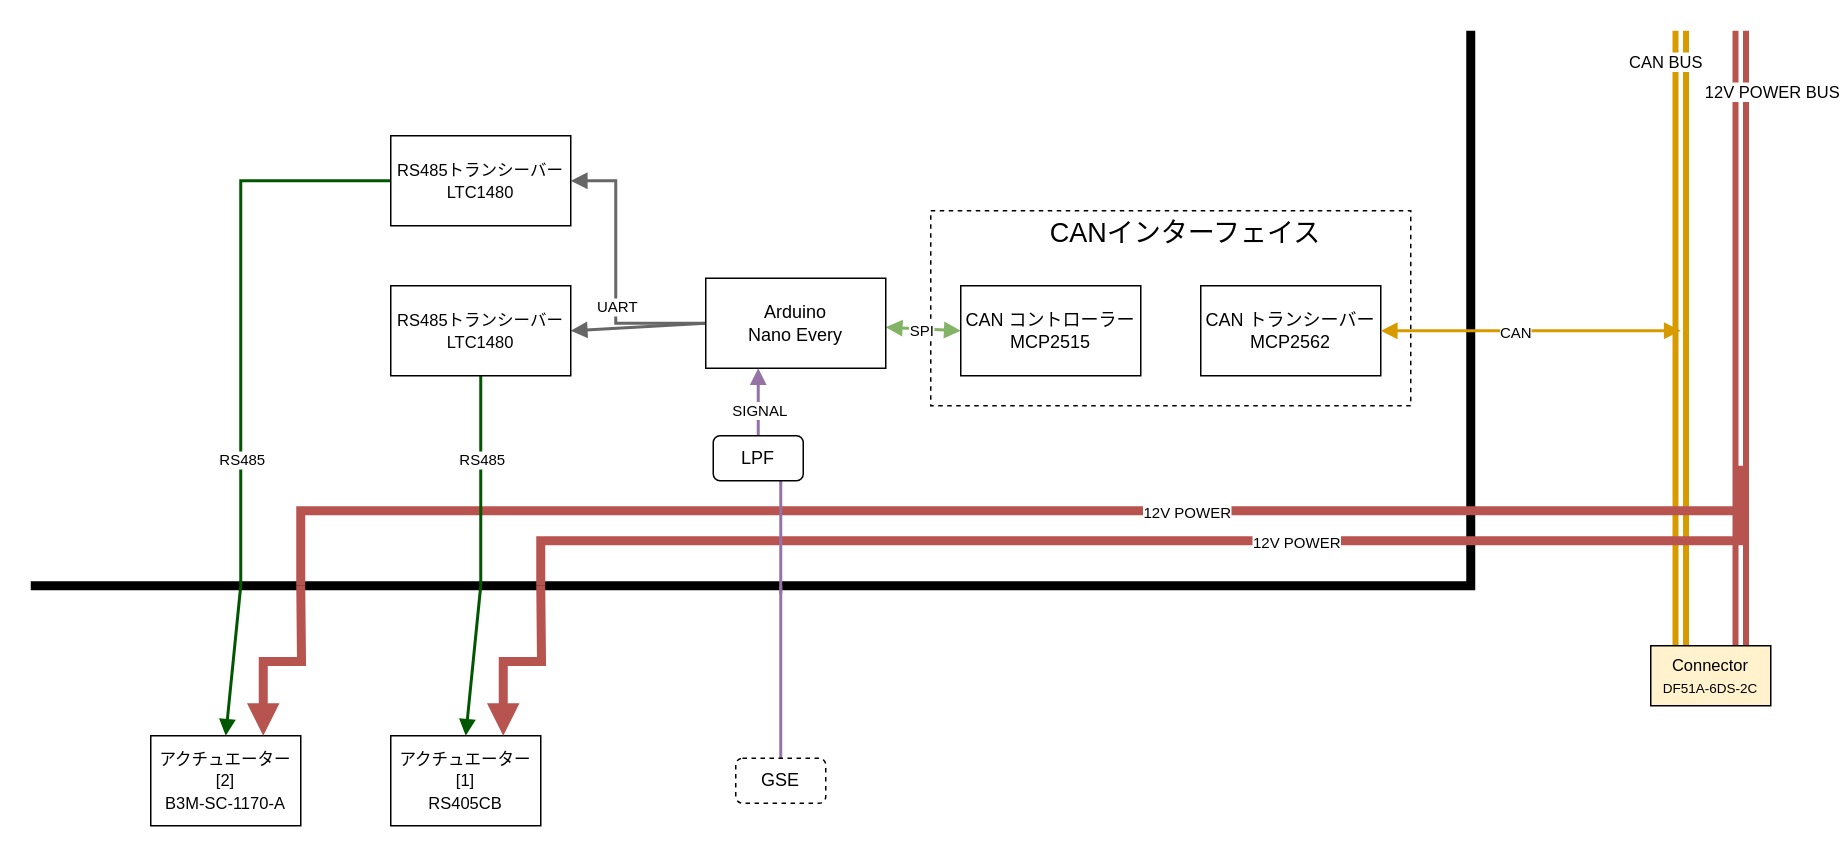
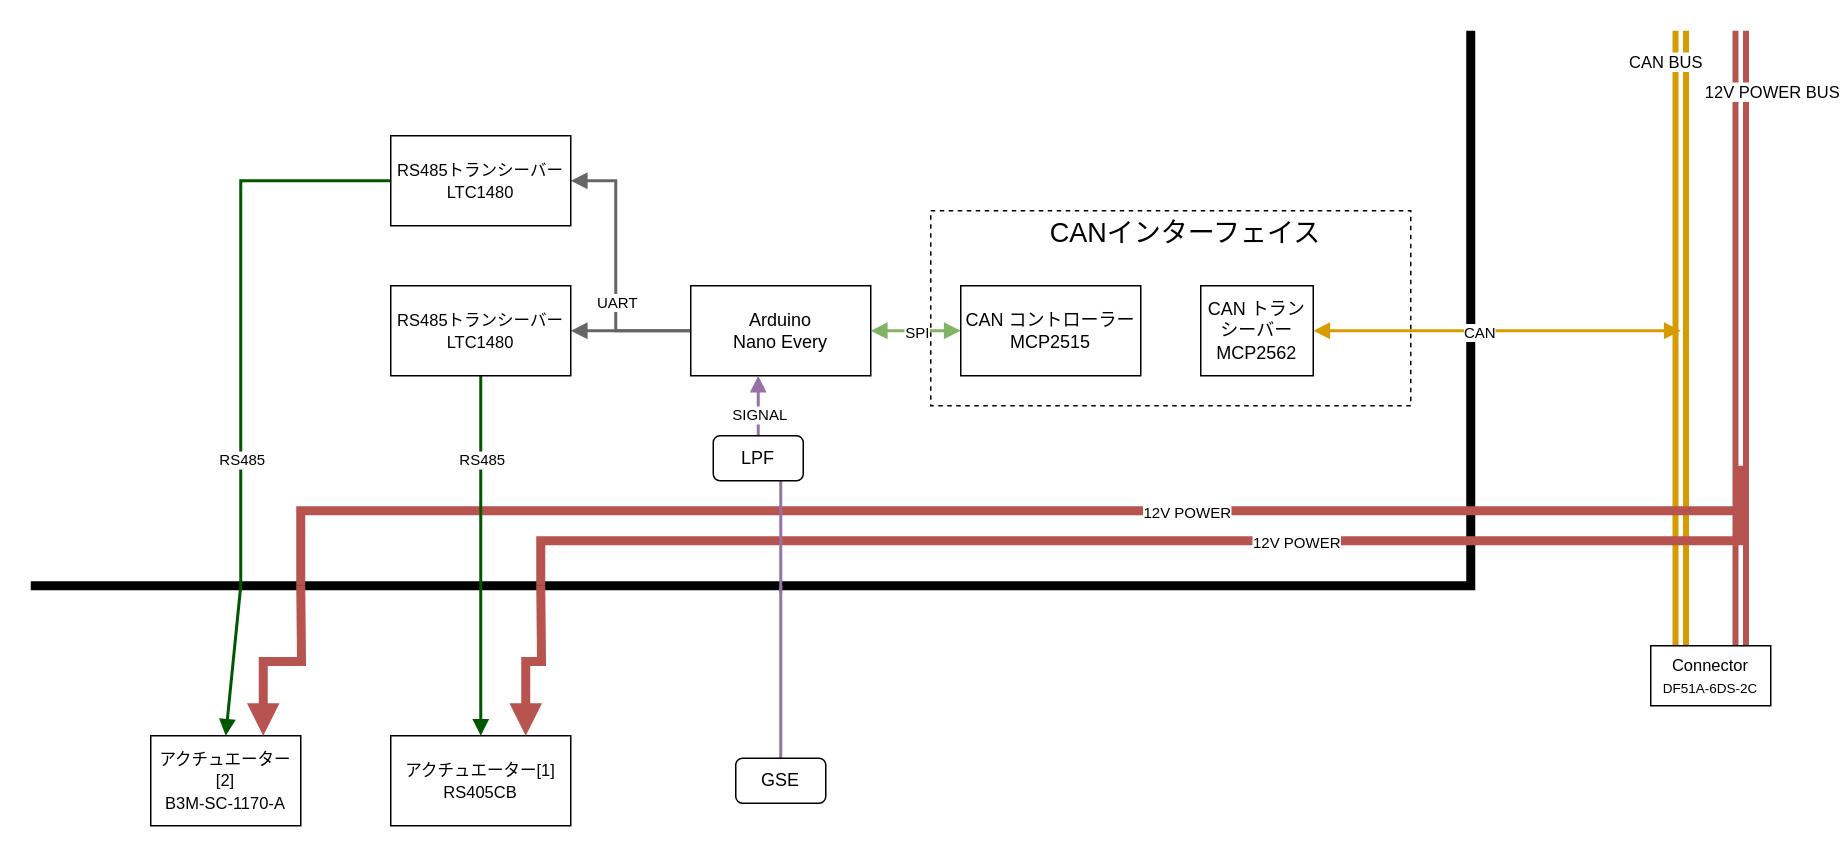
- <mxCell id="18" value="Arduino&lt;br&gt;Nano Every" style="whiteSpace=wrap;html=1;" parent="1" vertex="1"><mxGeometry x="470" y="185" width="120" height="60" as="geometry" /></mxCell>
+ <mxCell id="18" value="Arduino&lt;br&gt;Nano Every" style="whiteSpace=wrap;html=1;" parent="1" vertex="1"><mxGeometry x="460" y="190" width="120" height="60" as="geometry" /></mxCell>
- <mxCell id="20" value="CAN トランシーバー&lt;br&gt;MCP2562" style="whiteSpace=wrap;html=1;" parent="1" vertex="1"><mxGeometry x="800" y="190" width="120" height="60" as="geometry" /></mxCell>
+ <mxCell id="20" value="CAN トランシーバー&lt;br&gt;MCP2562" style="whiteSpace=wrap;html=1;" parent="1" vertex="1"><mxGeometry x="800" y="190" width="75" height="60" as="geometry" /></mxCell>
- <mxCell id="36" value="&lt;font style=&quot;&quot;&gt;&lt;span style=&quot;font-size: 11px;&quot;&gt;Connector&lt;/span&gt;&lt;br&gt;&lt;font style=&quot;font-size: 9px;&quot;&gt;DF51A-6DS-2C&lt;/font&gt;&lt;br&gt;&lt;/font&gt;" style="rounded=0;whiteSpace=wrap;html=1;fillColor=#fff2cc;" vertex="1" parent="1"><mxGeometry x="1100" y="430" width="80" height="40" as="geometry" /></mxCell>
+ <mxCell id="36" value="&lt;font style=&quot;&quot;&gt;&lt;span style=&quot;font-size: 11px;&quot;&gt;Connector&lt;/span&gt;&lt;br&gt;&lt;font style=&quot;font-size: 9px;&quot;&gt;DF51A-6DS-2C&lt;/font&gt;&lt;br&gt;&lt;/font&gt;" style="rounded=0;whiteSpace=wrap;html=1;" vertex="1" parent="1"><mxGeometry x="1100" y="430" width="80" height="40" as="geometry" /></mxCell>
- <mxCell id="29" value="&lt;font style=&quot;font-size: 11px;&quot;&gt;アクチュエーター[1]&lt;br&gt;RS405CB&lt;br&gt;&lt;/font&gt;" style="whiteSpace=wrap;html=1;" parent="1" vertex="1"><mxGeometry x="260" y="490" width="100" height="60" as="geometry" /></mxCell>
+ <mxCell id="29" value="&lt;font style=&quot;font-size: 11px;&quot;&gt;アクチュエーター[1]&lt;br&gt;RS405CB&lt;br&gt;&lt;/font&gt;" style="whiteSpace=wrap;html=1;" parent="1" vertex="1"><mxGeometry x="260" y="490" width="120" height="60" as="geometry" /></mxCell>
- <mxCell id="35" value="GSE" style="rounded=1;whiteSpace=wrap;html=1;dashed=1;" parent="1" vertex="1"><mxGeometry x="490" y="505" width="60" height="30" as="geometry" /></mxCell>
+ <mxCell id="35" value="GSE" style="rounded=1;whiteSpace=wrap;html=1;" parent="1" vertex="1"><mxGeometry x="490" y="505" width="60" height="30" as="geometry" /></mxCell>
